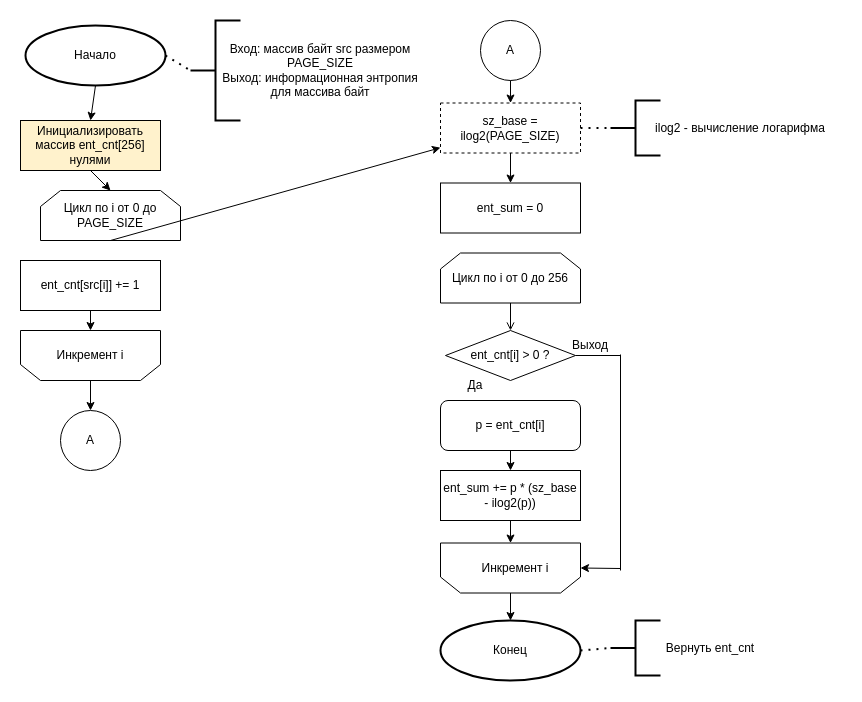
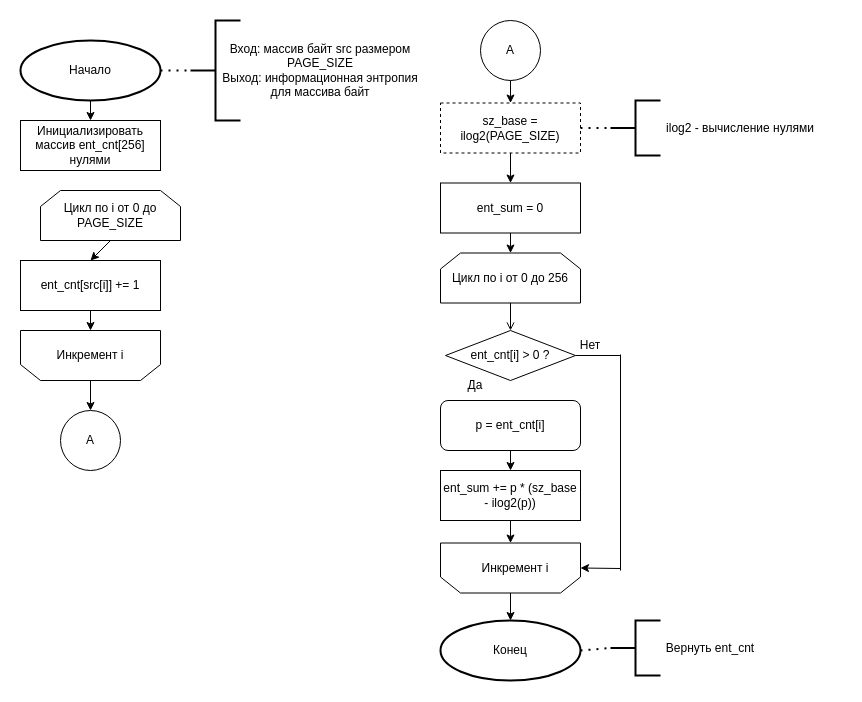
- <mxCell id="2" value="Начало" style="strokeWidth=2;html=1;shape=mxgraph.flowchart.start_1;whiteSpace=wrap;" vertex="1" parent="1"><mxGeometry x="25" y="25" width="140" height="60" as="geometry" /></mxCell>
+ <mxCell id="2" value="Начало" style="strokeWidth=2;html=1;shape=mxgraph.flowchart.start_1;whiteSpace=wrap;" vertex="1" parent="1"><mxGeometry x="20" y="40" width="140" height="60" as="geometry" /></mxCell>
- <mxCell id="17" value="ilog2 - вычисление логарифма" style="text;html=1;strokeColor=none;fillColor=none;align=center;verticalAlign=middle;whiteSpace=wrap;rounded=0;" vertex="1" parent="1"><mxGeometry x="640" y="112.5" width="200" height="30" as="geometry" /></mxCell>
+ <mxCell id="17" value="ilog2 - вычисление нулями" style="text;html=1;strokeColor=none;fillColor=none;align=center;verticalAlign=middle;whiteSpace=wrap;rounded=0;" vertex="1" parent="1"><mxGeometry x="640" y="112.5" width="200" height="30" as="geometry" /></mxCell>
- <mxCell id="9" value="Инициализировать массив ent_cnt[256] нулями" style="rounded=0;whiteSpace=wrap;html=1;fillColor=#fff2cc;" vertex="1" parent="1"><mxGeometry x="20" y="120" width="140" height="50" as="geometry" /></mxCell>
+ <mxCell id="9" value="Инициализировать массив ent_cnt[256] нулями" style="rounded=0;whiteSpace=wrap;html=1;" vertex="1" parent="1"><mxGeometry x="20" y="120" width="140" height="50" as="geometry" /></mxCell>
- <mxCell id="34" value="" style="endArrow=classic;html=1;rounded=0;exitX=0.5;exitY=1;exitDx=0;exitDy=0;entryX=0.5;entryY=0;entryDx=0;entryDy=0;" edge="1" parent="1" source="9" target="3"><mxGeometry width="50" height="50" relative="1" as="geometry"><mxPoint x="270" y="410" as="sourcePoint" /><mxPoint x="320" y="360" as="targetPoint" /></mxGeometry></mxCell>
- <mxCell id="33" value="" style="endArrow=classic;html=1;rounded=0;exitX=0.5;exitY=1;exitDx=0;exitDy=0;" edge="1" parent="1" source="3" target="15"><mxGeometry width="50" height="50" relative="1" as="geometry"><mxPoint x="270" y="410" as="sourcePoint" /><mxPoint x="320" y="360" as="targetPoint" /></mxGeometry></mxCell>
+ <mxCell id="33" value="" style="endArrow=classic;html=1;rounded=0;exitX=0.5;exitY=1;exitDx=0;exitDy=0;entryX=0.5;entryY=0;entryDx=0;entryDy=0;" edge="1" parent="1" source="3" target="4"><mxGeometry width="50" height="50" relative="1" as="geometry"><mxPoint x="270" y="410" as="sourcePoint" /><mxPoint x="320" y="360" as="targetPoint" /></mxGeometry></mxCell>
+ <mxCell id="38" value="" style="endArrow=classic;html=1;rounded=0;exitX=0.5;exitY=1;exitDx=0;exitDy=0;entryX=0.5;entryY=0;entryDx=0;entryDy=0;" edge="1" parent="1" source="20" target="11"><mxGeometry width="50" height="50" relative="1" as="geometry"><mxPoint x="220" y="410" as="sourcePoint" /><mxPoint x="270" y="360" as="targetPoint" /></mxGeometry></mxCell>
- <mxCell id="44" value="Выход" style="text;html=1;strokeColor=none;fillColor=none;align=center;verticalAlign=middle;whiteSpace=wrap;rounded=0;" vertex="1" parent="1"><mxGeometry x="560" y="330" width="60" height="30" as="geometry" /></mxCell>
+ <mxCell id="44" value="Нет" style="text;html=1;strokeColor=none;fillColor=none;align=center;verticalAlign=middle;whiteSpace=wrap;rounded=0;" vertex="1" parent="1"><mxGeometry x="560" y="330" width="60" height="30" as="geometry" /></mxCell>
